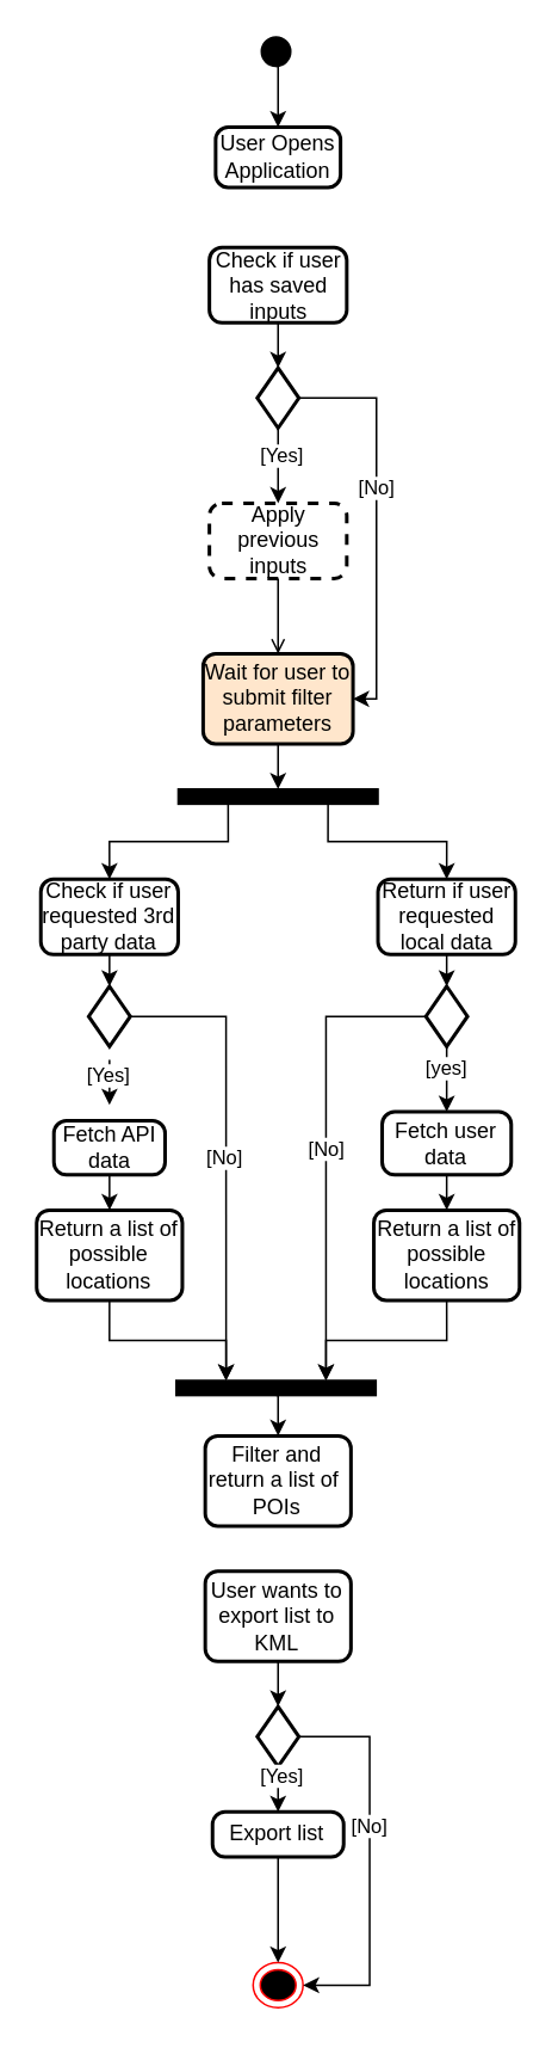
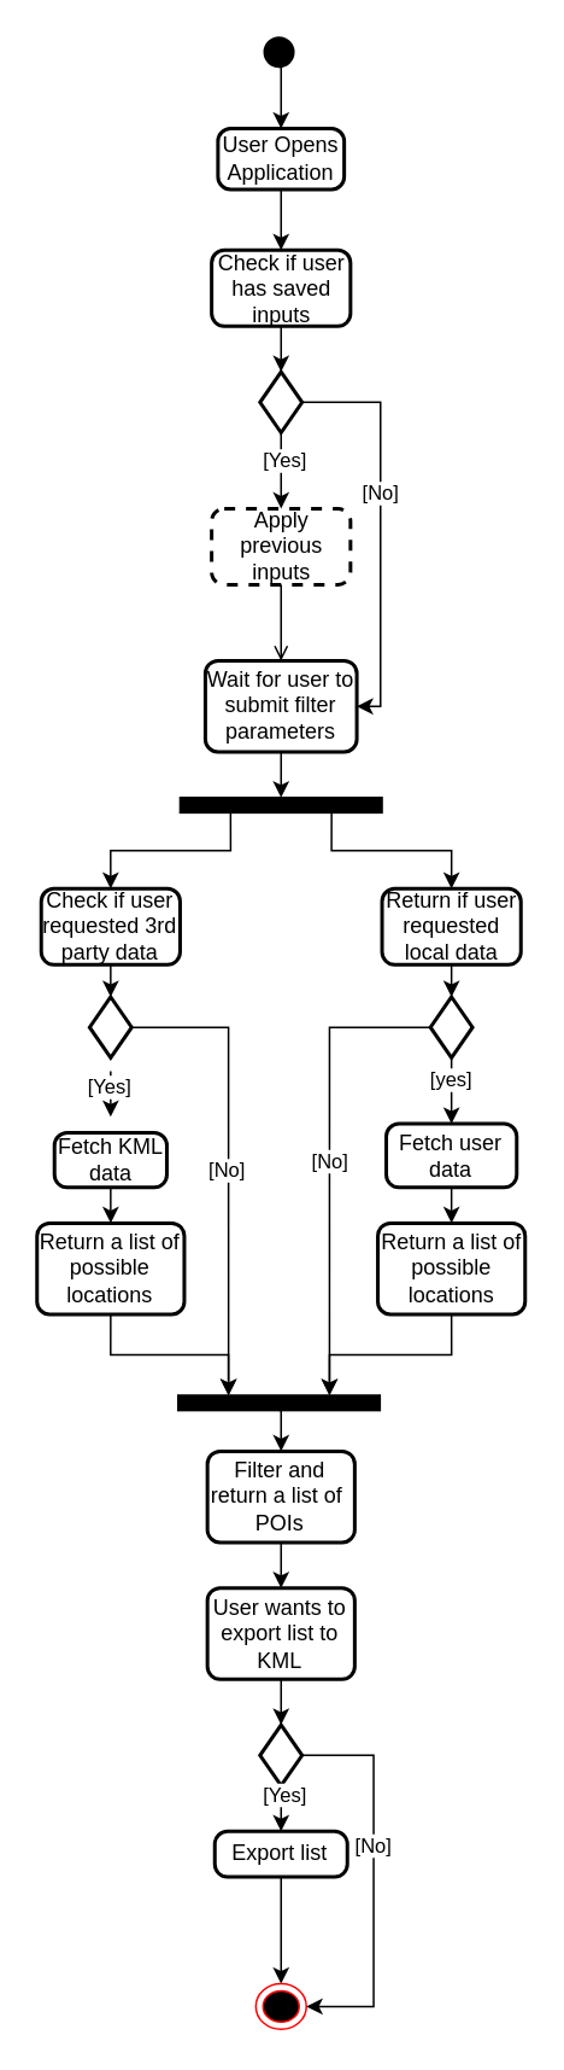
+ <mxCell id="6" style="edgeStyle=orthogonalEdgeStyle;rounded=0;orthogonalLoop=1;jettySize=auto;html=1;exitX=0.5;exitY=1;exitDx=0;exitDy=0;entryX=0.5;entryY=0;entryDx=0;entryDy=0;" edge="1" parent="1" source="3" target="5"><mxGeometry relative="1" as="geometry" /></mxCell>
- <mxCell id="12" value="Wait for user to submit filter parameters" style="rounded=1;whiteSpace=wrap;html=1;absoluteArcSize=1;arcSize=14;strokeWidth=2;fillColor=#ffe6cc;" vertex="1" parent="1"><mxGeometry x="113.103" y="364.275" width="83.793" height="50.382" as="geometry" /></mxCell>
+ <mxCell id="12" value="Wait for user to submit filter parameters" style="rounded=1;whiteSpace=wrap;html=1;absoluteArcSize=1;arcSize=14;strokeWidth=2;" vertex="1" parent="1"><mxGeometry x="113.103" y="364.275" width="83.793" height="50.382" as="geometry" /></mxCell>
- <mxCell id="26" value="Fetch API data" style="rounded=1;whiteSpace=wrap;html=1;absoluteArcSize=1;arcSize=14;strokeWidth=2;" vertex="1" parent="1"><mxGeometry x="29.65" y="625" width="62.16" height="30.19" as="geometry" /></mxCell>
+ <mxCell id="26" value="Fetch KML data" style="rounded=1;whiteSpace=wrap;html=1;absoluteArcSize=1;arcSize=14;strokeWidth=2;" vertex="1" parent="1"><mxGeometry x="29.65" y="625" width="62.16" height="30.19" as="geometry" /></mxCell>
+ <mxCell id="51" style="edgeStyle=orthogonalEdgeStyle;rounded=0;orthogonalLoop=1;jettySize=auto;html=1;exitX=0.5;exitY=1;exitDx=0;exitDy=0;entryX=0.5;entryY=0;entryDx=0;entryDy=0;" edge="1" parent="1" source="40" target="46"><mxGeometry relative="1" as="geometry" /></mxCell>
